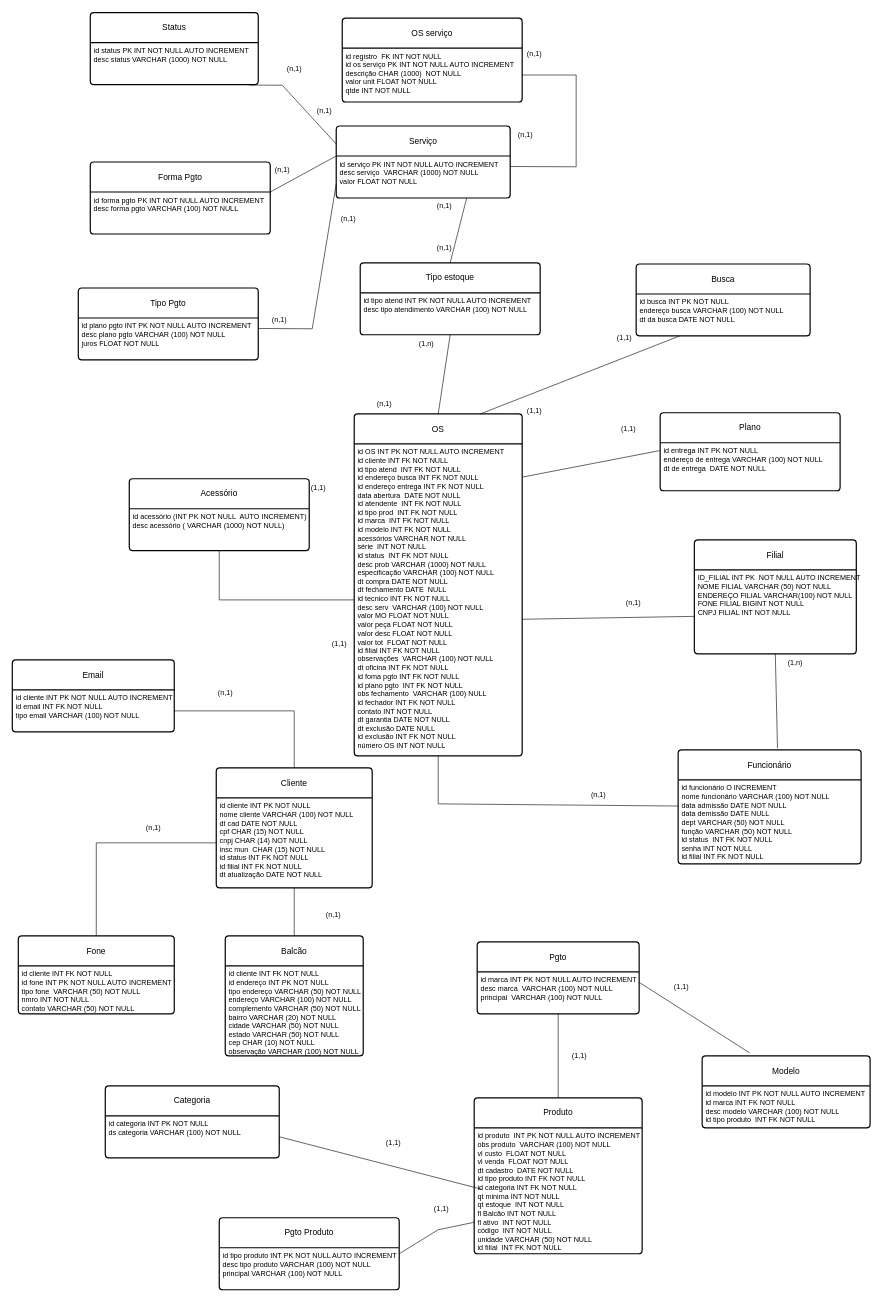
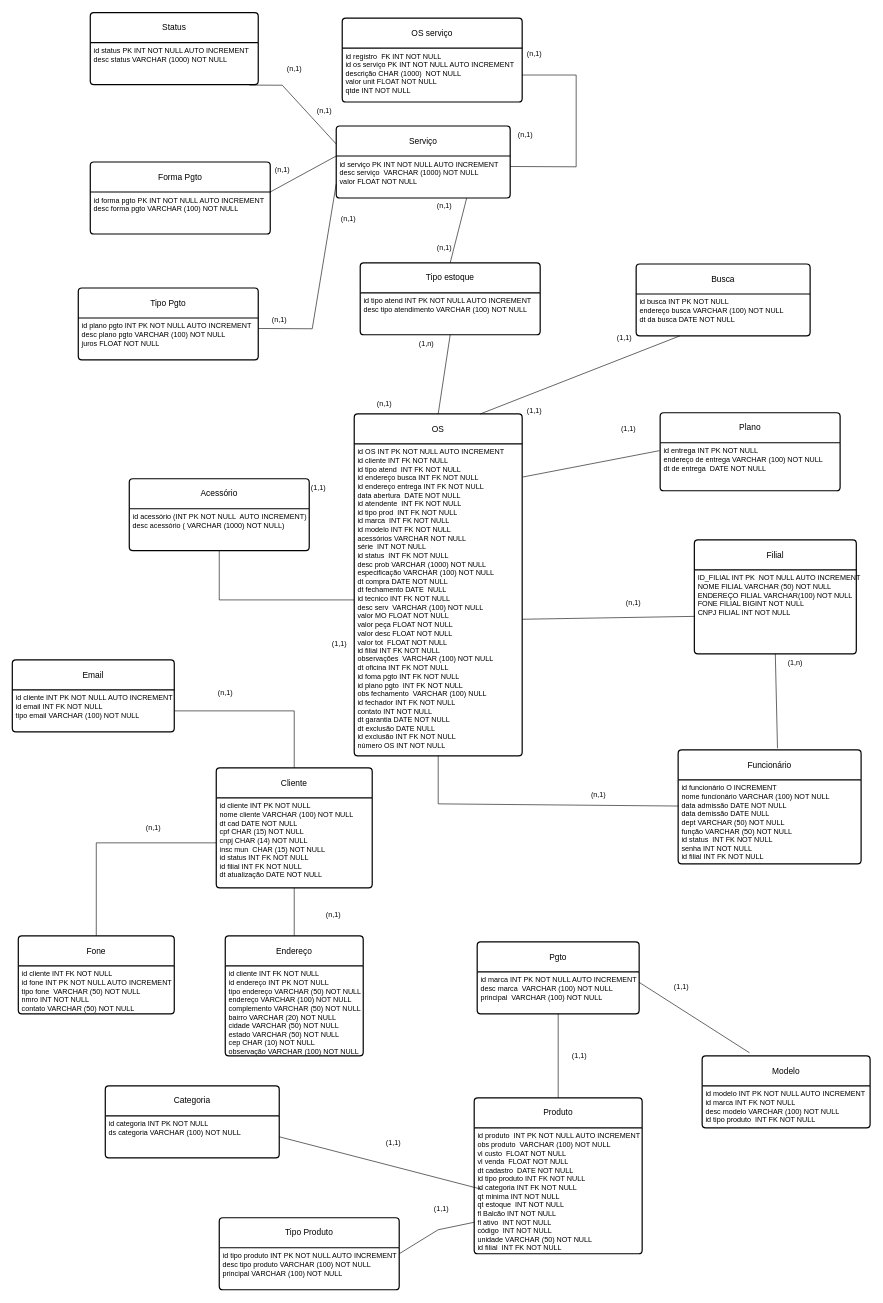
- <mxCell id="38" value="Balcão" style="swimlane;childLayout=stackLayout;horizontal=1;startSize=50;horizontalStack=0;rounded=1;fontSize=14;fontStyle=0;strokeWidth=2;resizeParent=0;resizeLast=1;shadow=0;dashed=0;align=center;arcSize=4;whiteSpace=wrap;html=1;" vertex="1" parent="1"><mxGeometry x="375" y="1559" width="230" height="200" as="geometry" /></mxCell>
+ <mxCell id="38" value="Endereço" style="swimlane;childLayout=stackLayout;horizontal=1;startSize=50;horizontalStack=0;rounded=1;fontSize=14;fontStyle=0;strokeWidth=2;resizeParent=0;resizeLast=1;shadow=0;dashed=0;align=center;arcSize=4;whiteSpace=wrap;html=1;" vertex="1" parent="1"><mxGeometry x="375" y="1559" width="230" height="200" as="geometry" /></mxCell>
- <mxCell id="24" value="Pgto Produto" style="swimlane;childLayout=stackLayout;horizontal=1;startSize=50;horizontalStack=0;rounded=1;fontSize=14;fontStyle=0;strokeWidth=2;resizeParent=0;resizeLast=1;shadow=0;dashed=0;align=center;arcSize=4;whiteSpace=wrap;html=1;" vertex="1" parent="1"><mxGeometry x="365" y="2029" width="300" height="120" as="geometry" /></mxCell>
+ <mxCell id="24" value="Tipo Produto" style="swimlane;childLayout=stackLayout;horizontal=1;startSize=50;horizontalStack=0;rounded=1;fontSize=14;fontStyle=0;strokeWidth=2;resizeParent=0;resizeLast=1;shadow=0;dashed=0;align=center;arcSize=4;whiteSpace=wrap;html=1;" vertex="1" parent="1"><mxGeometry x="365" y="2029" width="300" height="120" as="geometry" /></mxCell>
